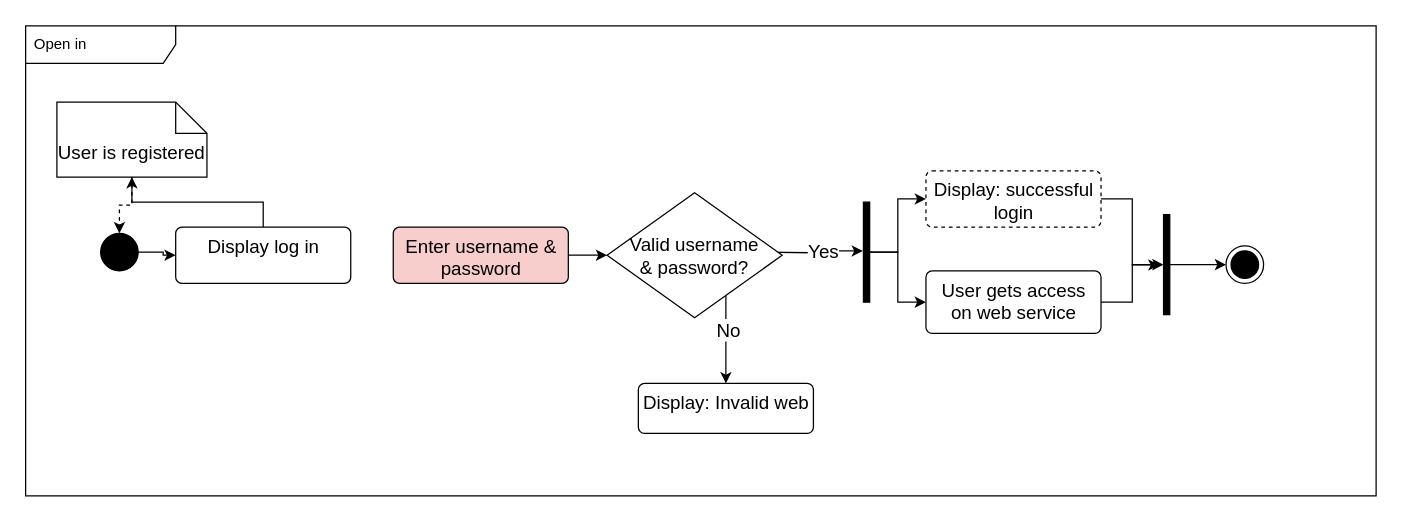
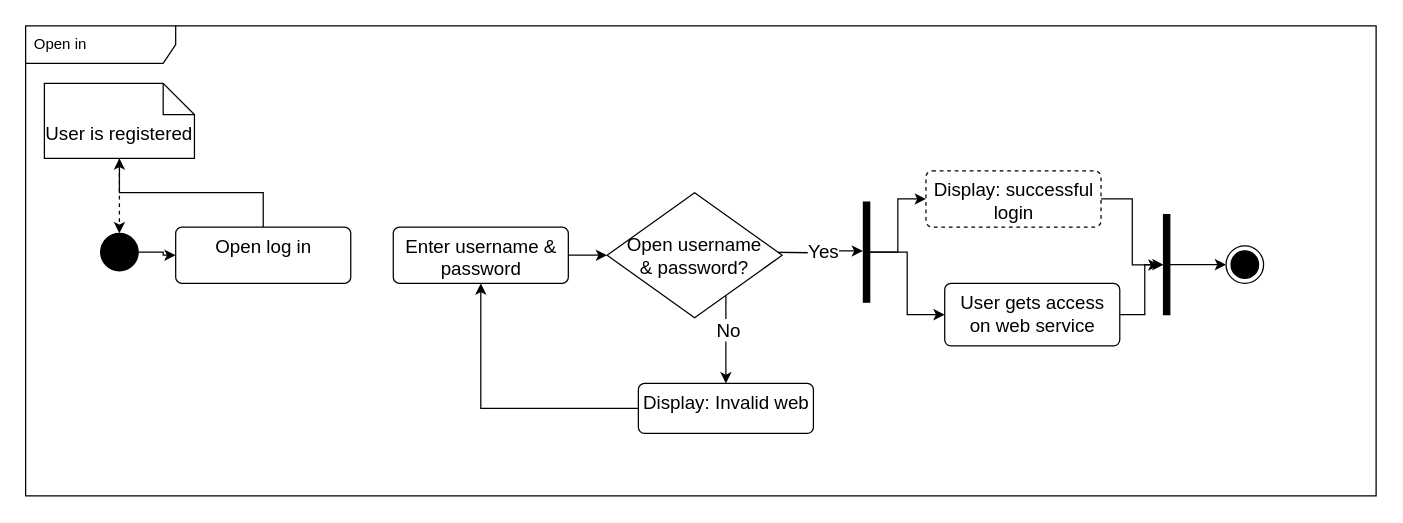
- <mxCell id="15" value="User is registered&lt;br style=&quot;font-size: 15px;&quot;&gt;" style="shape=note2;boundedLbl=1;whiteSpace=wrap;html=1;size=25;verticalAlign=top;align=center;strokeWidth=1;fontSize=15;" vertex="1" parent="1"><mxGeometry x="45" y="81" width="120" height="60" as="geometry" /></mxCell>
+ <mxCell id="15" value="User is registered&lt;br style=&quot;font-size: 15px;&quot;&gt;" style="shape=note2;boundedLbl=1;whiteSpace=wrap;html=1;size=25;verticalAlign=top;align=center;strokeWidth=1;fontSize=15;" vertex="1" parent="1"><mxGeometry x="35" y="66" width="120" height="60" as="geometry" /></mxCell>
- <mxCell id="20" value="Valid username &#10;&amp; password?" style="rhombus;strokeWidth=1;fontSize=15;" vertex="1" parent="1"><mxGeometry x="485" y="153.5" width="140" height="100" as="geometry" /></mxCell>
+ <mxCell id="20" value="Open username &#10;&amp; password?" style="rhombus;strokeWidth=1;fontSize=15;" vertex="1" parent="1"><mxGeometry x="485" y="153.5" width="140" height="100" as="geometry" /></mxCell>
- <mxCell id="13" value="Display log in" style="html=1;align=center;verticalAlign=top;rounded=1;absoluteArcSize=1;arcSize=10;dashed=0;strokeWidth=1;fontSize=15;" vertex="1" parent="1"><mxGeometry x="140" y="181" width="140" height="45" as="geometry" /></mxCell>
+ <mxCell id="13" value="Open log in" style="html=1;align=center;verticalAlign=top;rounded=1;absoluteArcSize=1;arcSize=10;dashed=0;strokeWidth=1;fontSize=15;" vertex="1" parent="1"><mxGeometry x="140" y="181" width="140" height="45" as="geometry" /></mxCell>
- <mxCell id="9" value="Enter username &amp;amp; &lt;br style=&quot;font-size: 15px;&quot;&gt;password" style="html=1;align=center;verticalAlign=top;rounded=1;absoluteArcSize=1;arcSize=10;dashed=0;strokeWidth=1;fontSize=15;fillColor=#f8cecc;" vertex="1" parent="1"><mxGeometry x="314" y="181" width="140" height="45" as="geometry" /></mxCell>
+ <mxCell id="9" value="Enter username &amp;amp; &lt;br style=&quot;font-size: 15px;&quot;&gt;password" style="html=1;align=center;verticalAlign=top;rounded=1;absoluteArcSize=1;arcSize=10;dashed=0;strokeWidth=1;fontSize=15;" vertex="1" parent="1"><mxGeometry x="314" y="181" width="140" height="45" as="geometry" /></mxCell>
- <mxCell id="7" value="User gets access &lt;br&gt;on web service" style="html=1;align=center;verticalAlign=top;rounded=1;absoluteArcSize=1;arcSize=10;dashed=0;strokeWidth=1;fontSize=15;" vertex="1" parent="1"><mxGeometry x="740" y="216" width="140" height="50" as="geometry" /></mxCell>
+ <mxCell id="7" value="User gets access &lt;br&gt;on web service" style="html=1;align=center;verticalAlign=top;rounded=1;absoluteArcSize=1;arcSize=10;dashed=0;strokeWidth=1;fontSize=15;" vertex="1" parent="1"><mxGeometry x="755" y="226" width="140" height="50" as="geometry" /></mxCell>
+ <mxCell id="26" style="edgeStyle=orthogonalEdgeStyle;rounded=0;orthogonalLoop=1;jettySize=auto;html=1;entryX=0.5;entryY=1;entryDx=0;entryDy=0;strokeWidth=1;fontSize=15;" edge="1" parent="1" source="27" target="9"><mxGeometry relative="1" as="geometry" /></mxCell>
